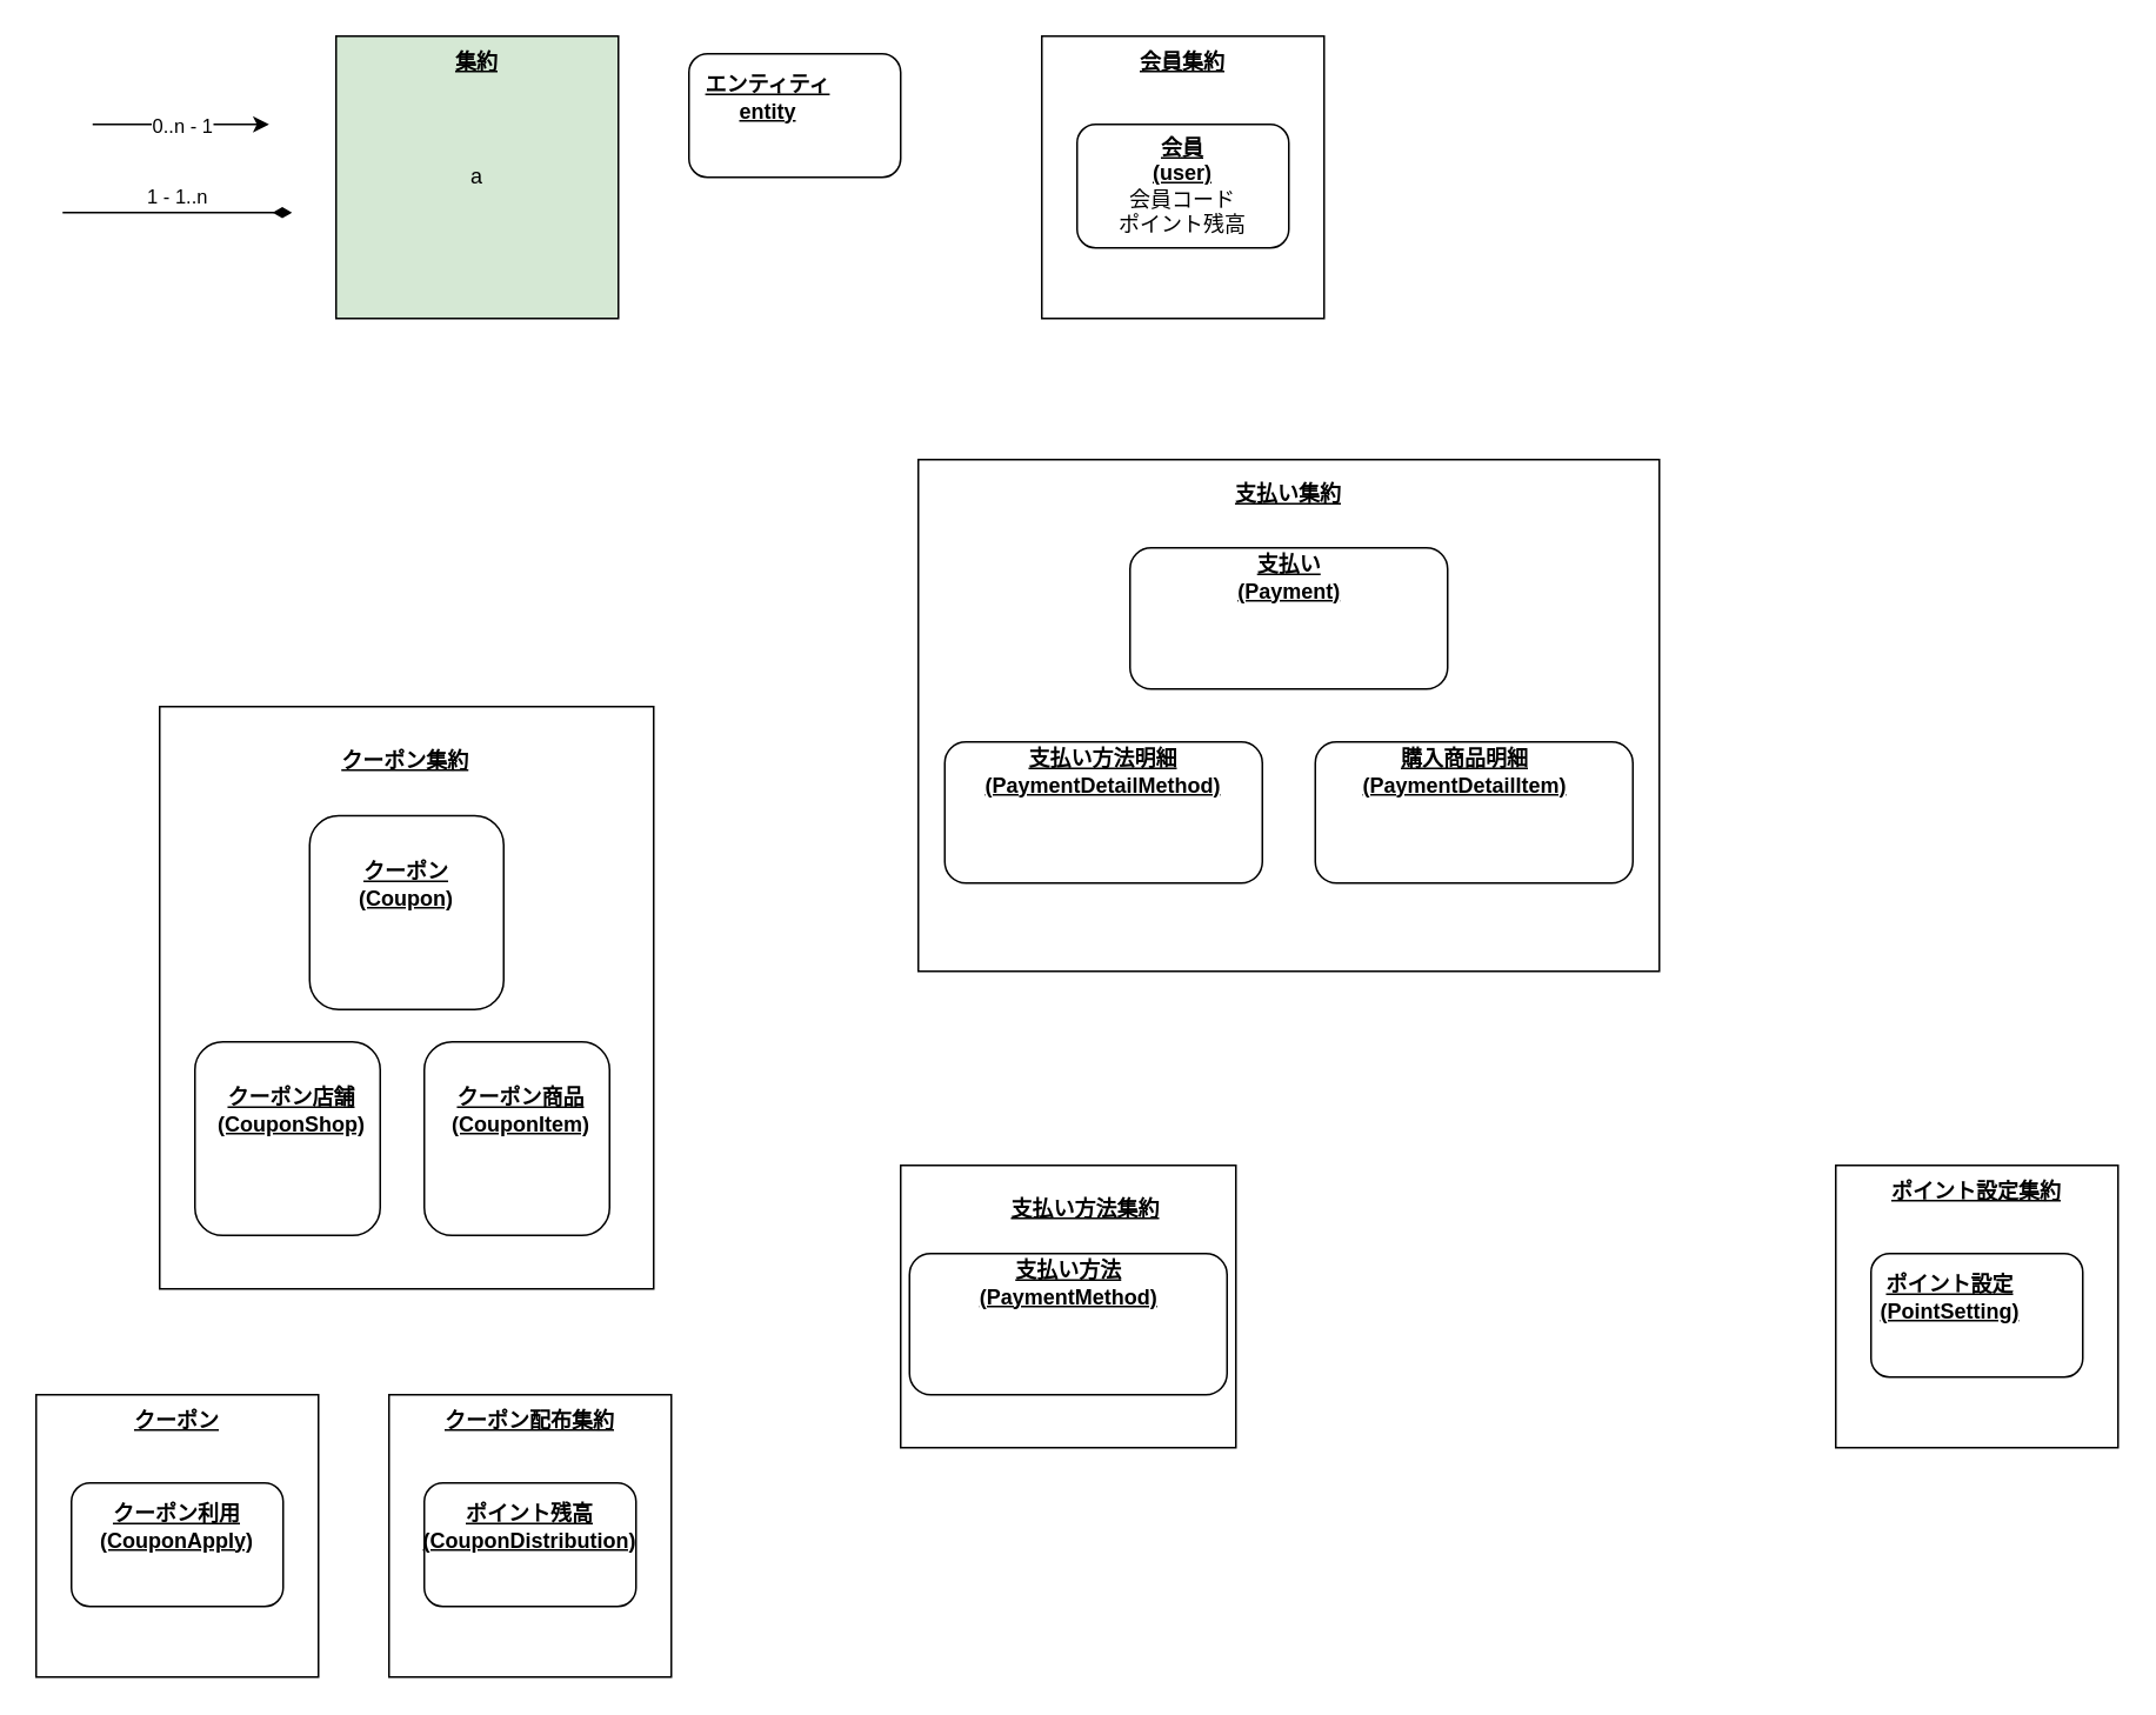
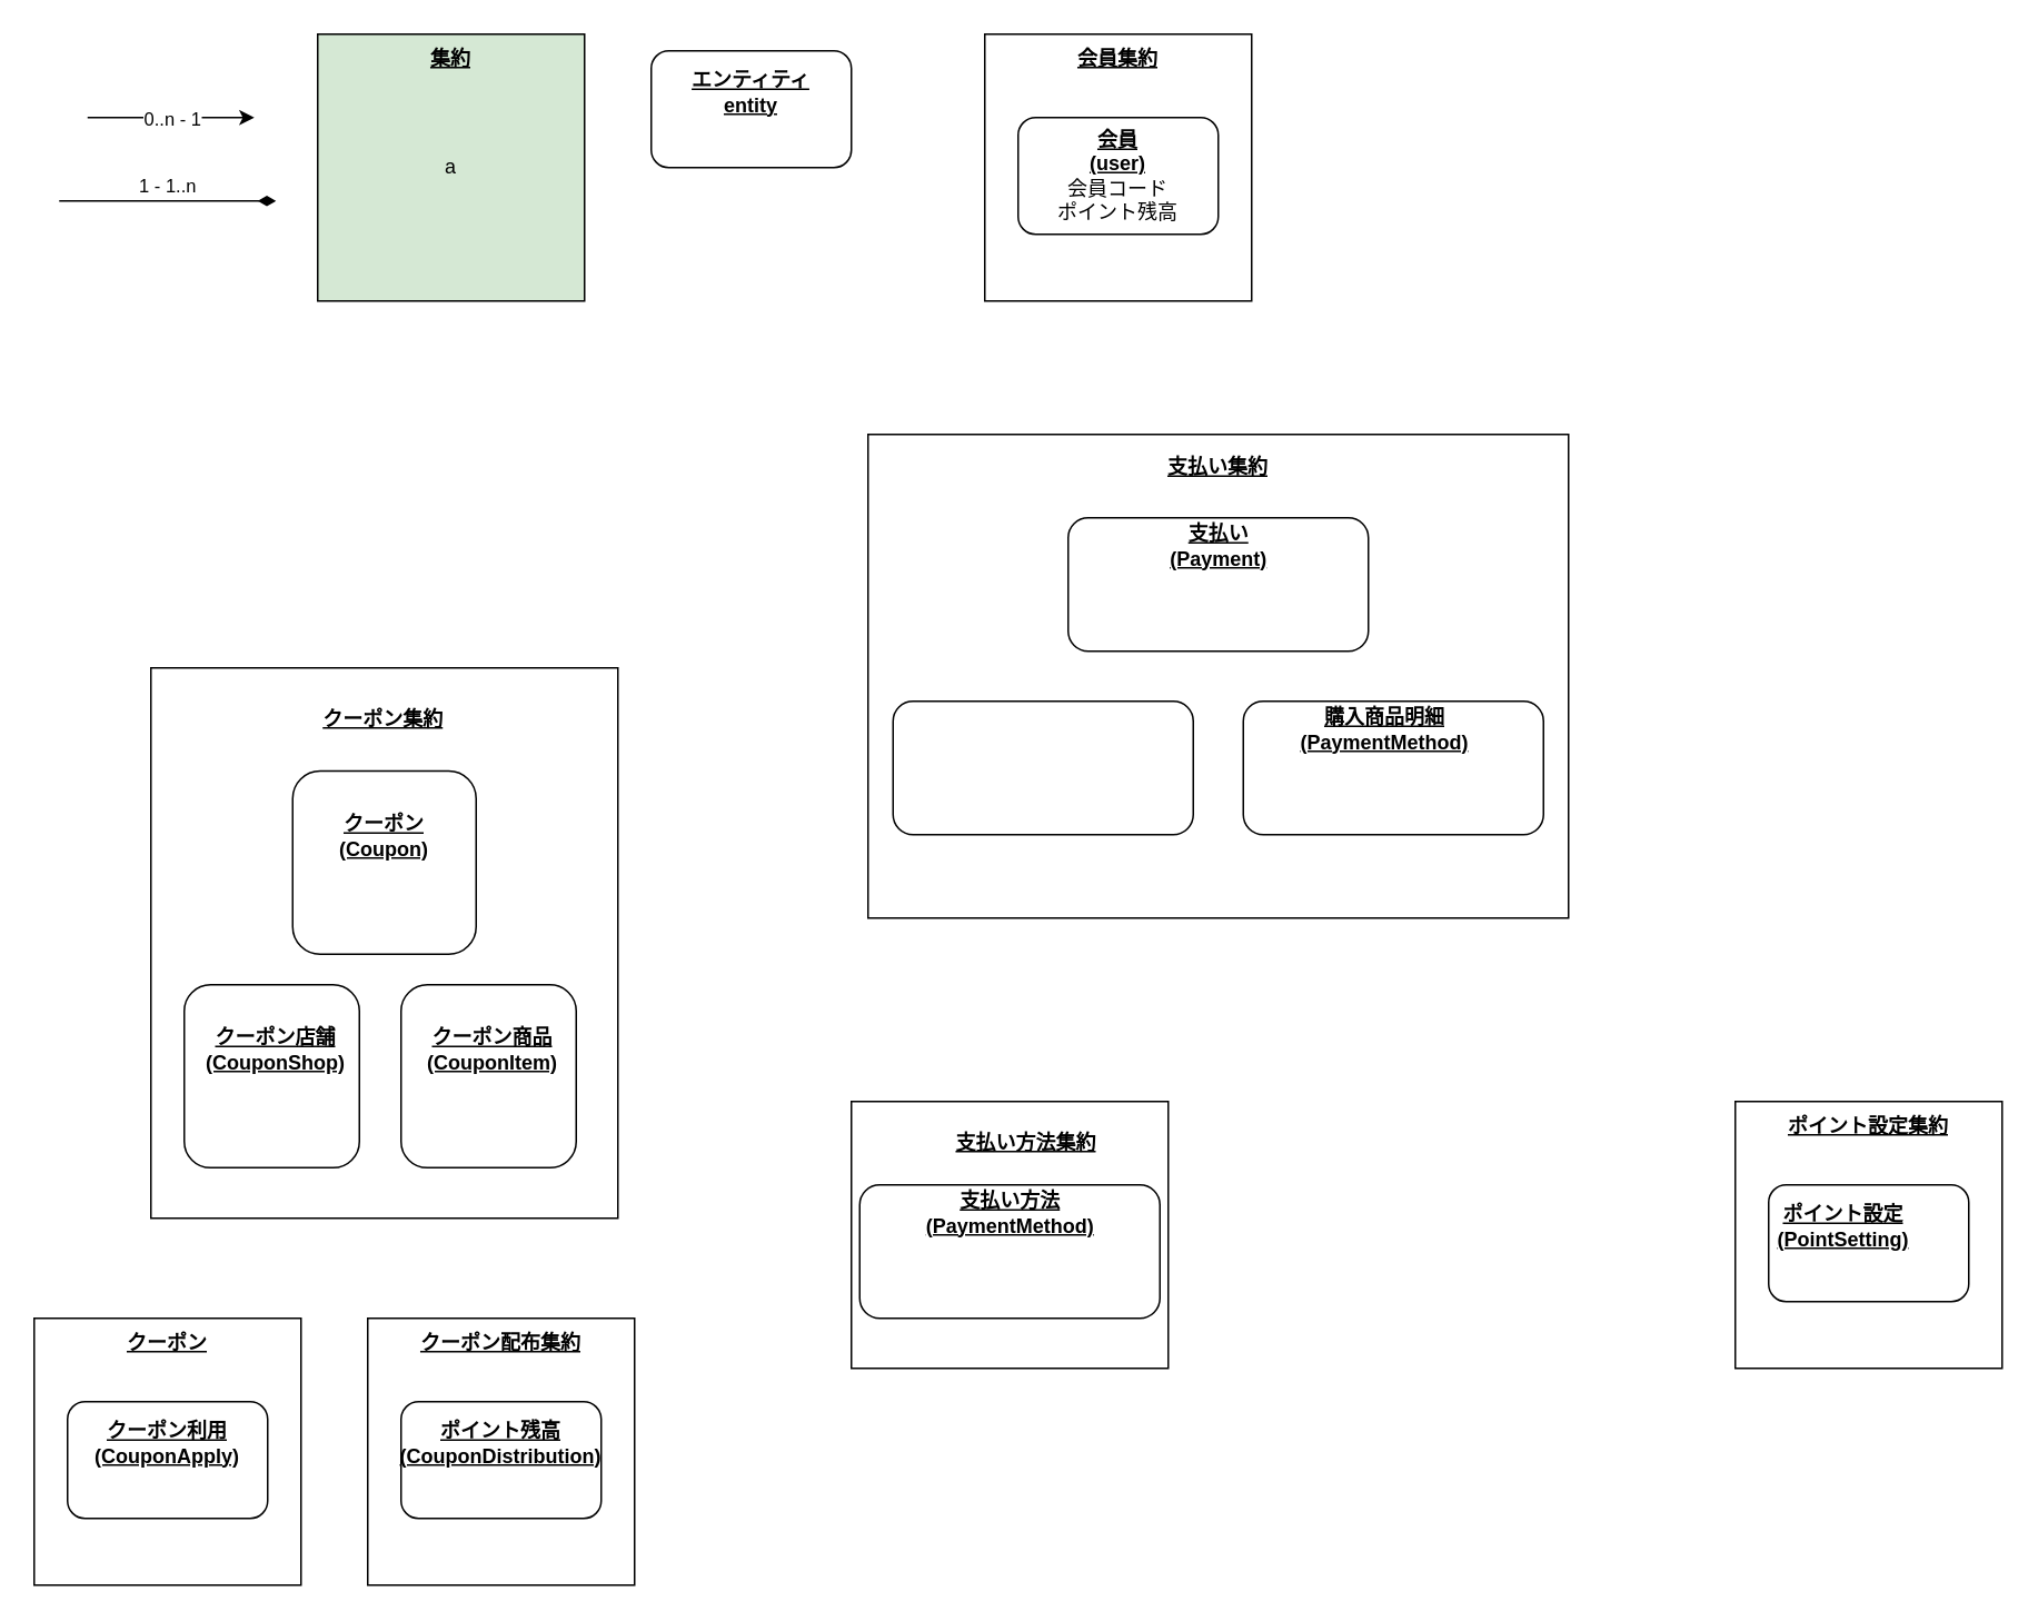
- <mxCell id="4" value="エンティティ&lt;br&gt;entity" style="text;strokeColor=none;align=center;fillColor=none;html=1;verticalAlign=middle;whiteSpace=wrap;rounded=0;fontStyle=5;container=0;" parent="2" vertex="1"><mxGeometry x="8.077" y="10" width="73.846" height="30" as="geometry" /></mxCell>
+ <mxCell id="4" value="エンティティ&lt;br&gt;entity" style="text;strokeColor=none;align=center;fillColor=none;html=1;verticalAlign=middle;whiteSpace=wrap;rounded=0;fontStyle=5;container=0;" parent="2" vertex="1"><mxGeometry x="23.077" y="10" width="73.846" height="30" as="geometry" /></mxCell>
- <mxCell id="22" value="支払い方法明細&lt;br&gt;(PaymentDetailMethod)" style="text;strokeColor=none;align=center;fillColor=none;html=1;verticalAlign=middle;whiteSpace=wrap;rounded=0;fontStyle=5;container=0;" parent="20" vertex="1"><mxGeometry width="180" height="34.29" as="geometry" /></mxCell>
- <mxCell id="25" value="購入商品明細&lt;br&gt;(PaymentDetailItem)" style="text;strokeColor=none;align=center;fillColor=none;html=1;verticalAlign=middle;whiteSpace=wrap;rounded=0;fontStyle=5;container=0;" parent="23" vertex="1"><mxGeometry width="170" height="34.29" as="geometry" /></mxCell>
+ <mxCell id="25" value="購入商品明細&lt;br&gt;(PaymentMethod)" style="text;strokeColor=none;align=center;fillColor=none;html=1;verticalAlign=middle;whiteSpace=wrap;rounded=0;fontStyle=5;container=0;" parent="23" vertex="1"><mxGeometry width="170" height="34.29" as="geometry" /></mxCell>
